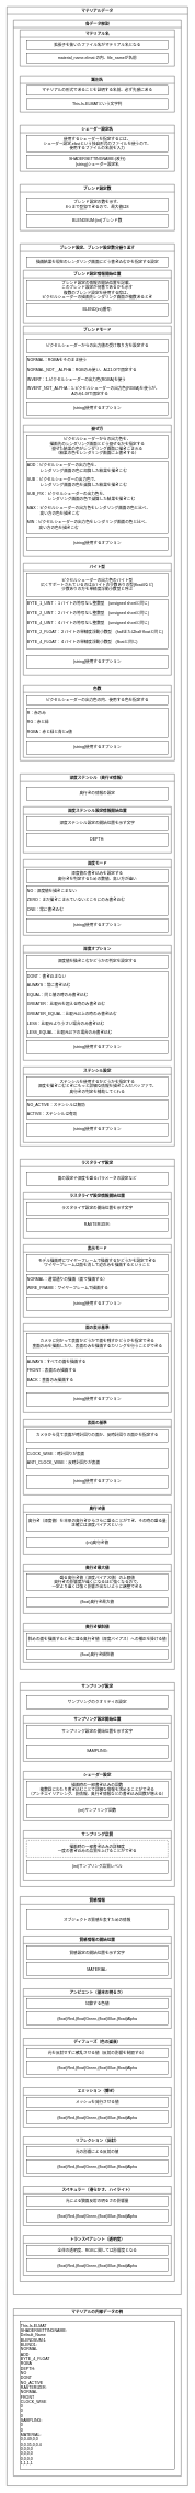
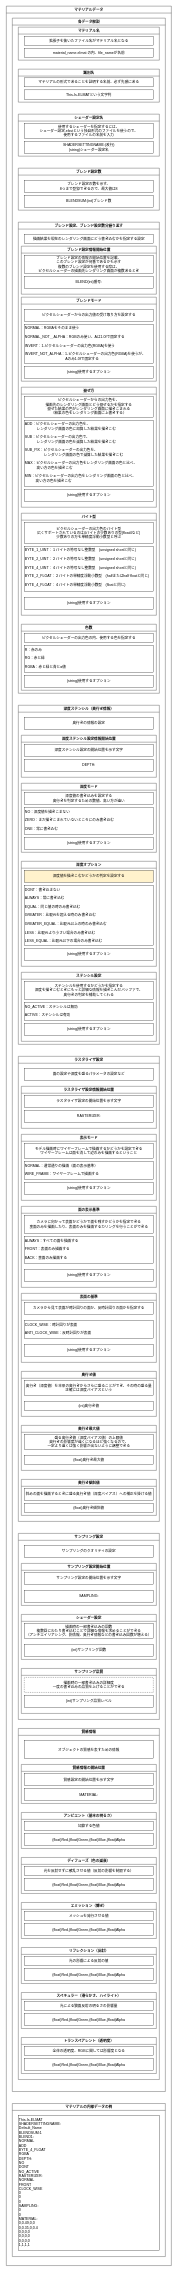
- <mxCell id="46" value="深度値を描きこむかどうかの判定を設定する" style="rounded=0;whiteSpace=wrap;html=1;" parent="45" vertex="1"><mxGeometry x="10" y="30" width="430" height="40" as="geometry" /></mxCell>
+ <mxCell id="46" value="深度値を描きこむかどうかの判定を設定する" style="rounded=0;whiteSpace=wrap;html=1;fillColor=#fff2cc;" parent="45" vertex="1"><mxGeometry x="10" y="30" width="430" height="40" as="geometry" /></mxCell>
- <mxCell id="61" value="NORMAL：通常通りの描画（面で描画する）&lt;br&gt;&lt;br&gt;WIRE_FRAME：ワイヤーフレームで描画する" style="rounded=0;whiteSpace=wrap;html=1;verticalAlign=top;align=left;" parent="58" vertex="1"><mxGeometry x="10" y="90" width="430" height="60" as="geometry" /></mxCell>
+ <mxCell id="61" value="NORMAL：通常通りの描画（面の表示基準）&lt;br&gt;&lt;br&gt;WIRE_FRAME：ワイヤーフレームで描画する" style="rounded=0;whiteSpace=wrap;html=1;verticalAlign=top;align=left;" parent="58" vertex="1"><mxGeometry x="10" y="90" width="430" height="60" as="geometry" /></mxCell>
